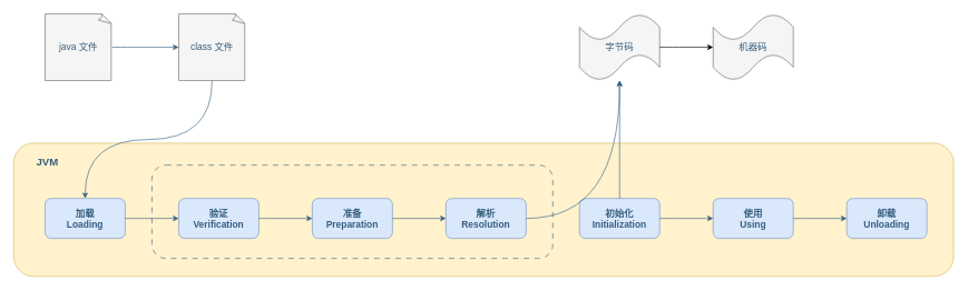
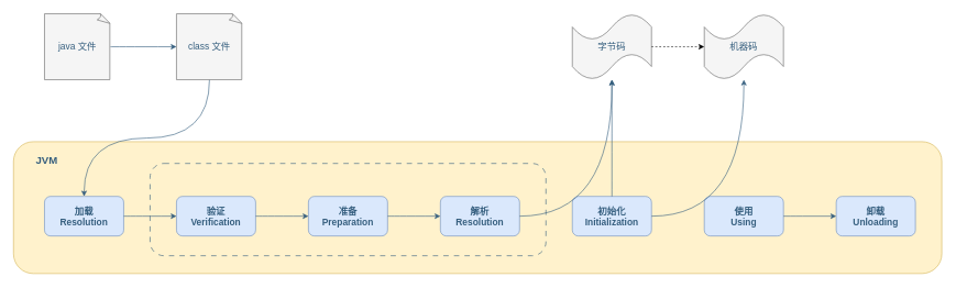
- <mxCell id="25" style="edgeStyle=orthogonalEdgeStyle;orthogonalLoop=1;jettySize=auto;html=1;exitX=1;exitY=0.5;exitDx=0;exitDy=0;exitPerimeter=0;entryX=0;entryY=0.5;entryDx=0;entryDy=0;entryPerimeter=0;curved=1;movable=1;resizable=1;rotatable=1;deletable=1;editable=1;locked=0;connectable=1;fontColor=#355E7E;" parent="1" source="23" target="24" edge="1"><mxGeometry relative="1" as="geometry" /></mxCell>
+ <mxCell id="25" style="edgeStyle=orthogonalEdgeStyle;orthogonalLoop=1;jettySize=auto;html=1;exitX=1;exitY=0.5;exitDx=0;exitDy=0;exitPerimeter=0;entryX=0;entryY=0.5;entryDx=0;entryDy=0;entryPerimeter=0;curved=1;movable=1;resizable=1;rotatable=1;deletable=1;editable=1;locked=0;connectable=1;fontColor=#355E7E;dashed=1;" parent="1" source="23" target="24" edge="1"><mxGeometry relative="1" as="geometry" /></mxCell>
- <mxCell id="4" value="&lt;div style=&quot;font-size: 14px;&quot;&gt;加载&lt;/div&gt;&lt;div style=&quot;font-size: 14px;&quot;&gt;Loading&lt;/div&gt;" style="rounded=1;whiteSpace=wrap;html=1;fontSize=14;fillColor=#dae8fc;strokeColor=#6c8ebf;movable=1;resizable=1;rotatable=1;deletable=1;editable=1;locked=0;connectable=1;container=0;shadow=0;fontColor=#355E7E;fontStyle=1" parent="1" vertex="1"><mxGeometry x="67" y="297" width="120" height="60" as="geometry" /></mxCell>
+ <mxCell id="4" value="&lt;div style=&quot;font-size: 14px;&quot;&gt;加载&lt;/div&gt;&lt;div style=&quot;font-size: 14px;&quot;&gt;Resolution&lt;/div&gt;" style="rounded=1;whiteSpace=wrap;html=1;fontSize=14;fillColor=#dae8fc;strokeColor=#6c8ebf;movable=1;resizable=1;rotatable=1;deletable=1;editable=1;locked=0;connectable=1;container=0;shadow=0;fontColor=#355E7E;fontStyle=1" parent="1" vertex="1"><mxGeometry x="67" y="297" width="120" height="60" as="geometry" /></mxCell>
- <mxCell id="14" style="edgeStyle=orthogonalEdgeStyle;orthogonalLoop=1;jettySize=auto;html=1;exitX=1;exitY=0.5;exitDx=0;exitDy=0;entryX=0;entryY=0.5;entryDx=0;entryDy=0;fontSize=14;curved=1;movable=1;resizable=1;rotatable=1;deletable=1;editable=1;locked=0;connectable=1;fontColor=#355E7E;strokeColor=#355E7E;fontStyle=1" parent="1" source="11" target="13" edge="1"><mxGeometry relative="1" as="geometry" /></mxCell>
+ <mxCell id="14" style="edgeStyle=orthogonalEdgeStyle;orthogonalLoop=1;jettySize=auto;html=1;exitX=1;exitY=0.5;exitDx=0;exitDy=0;fontSize=14;curved=1;movable=1;resizable=1;rotatable=1;deletable=1;editable=1;locked=0;connectable=1;fontColor=#355E7E;strokeColor=#355E7E;fontStyle=1;" parent="1" source="11" target="24" edge="1"><mxGeometry relative="1" as="geometry" /></mxCell>
